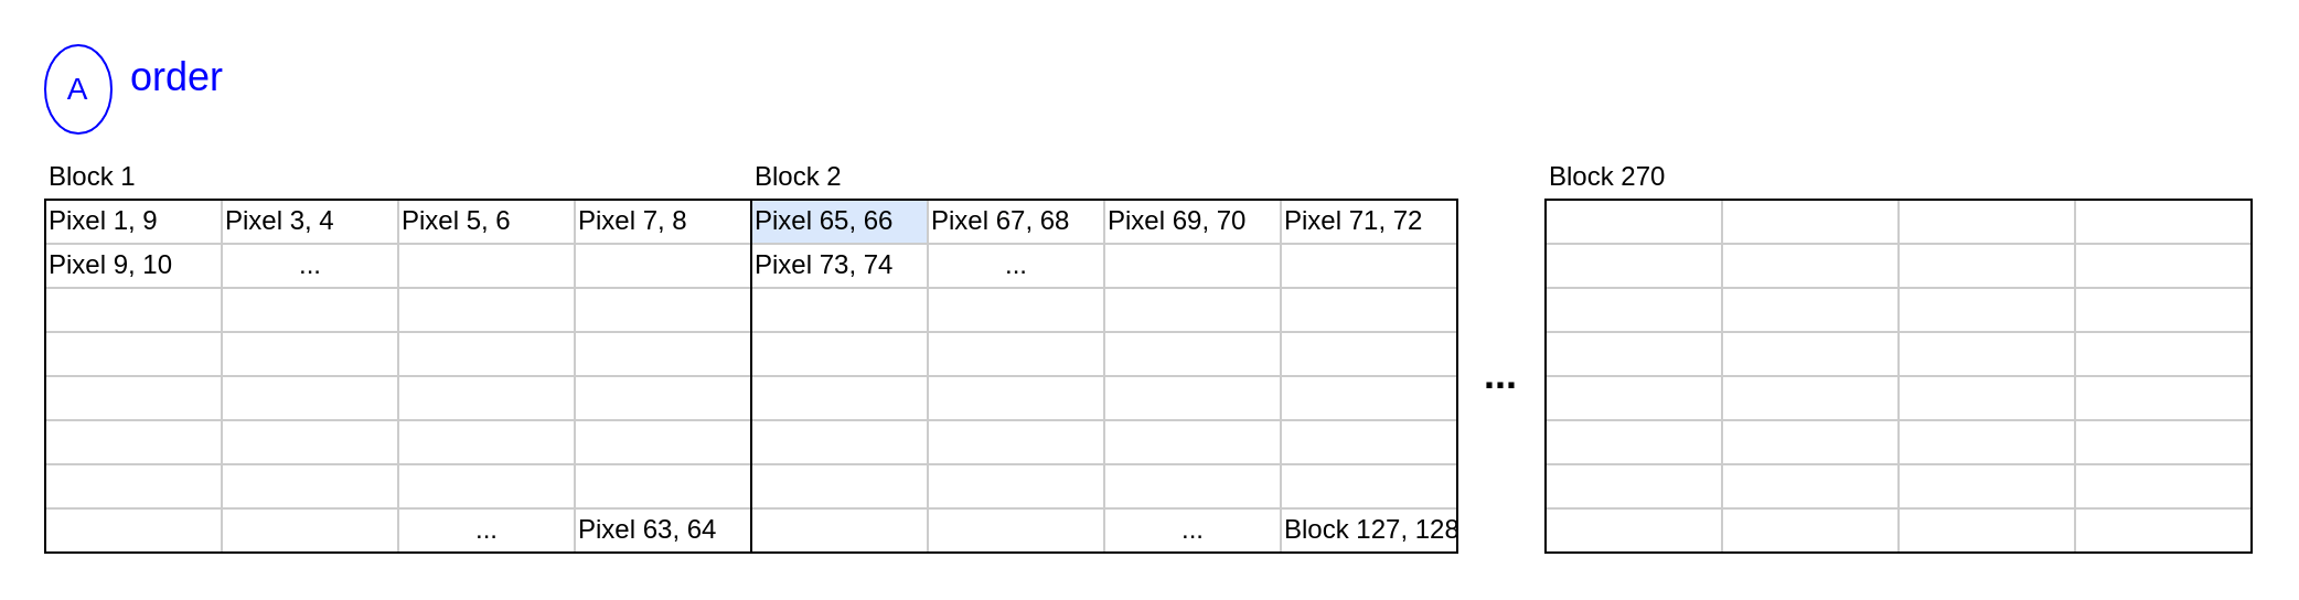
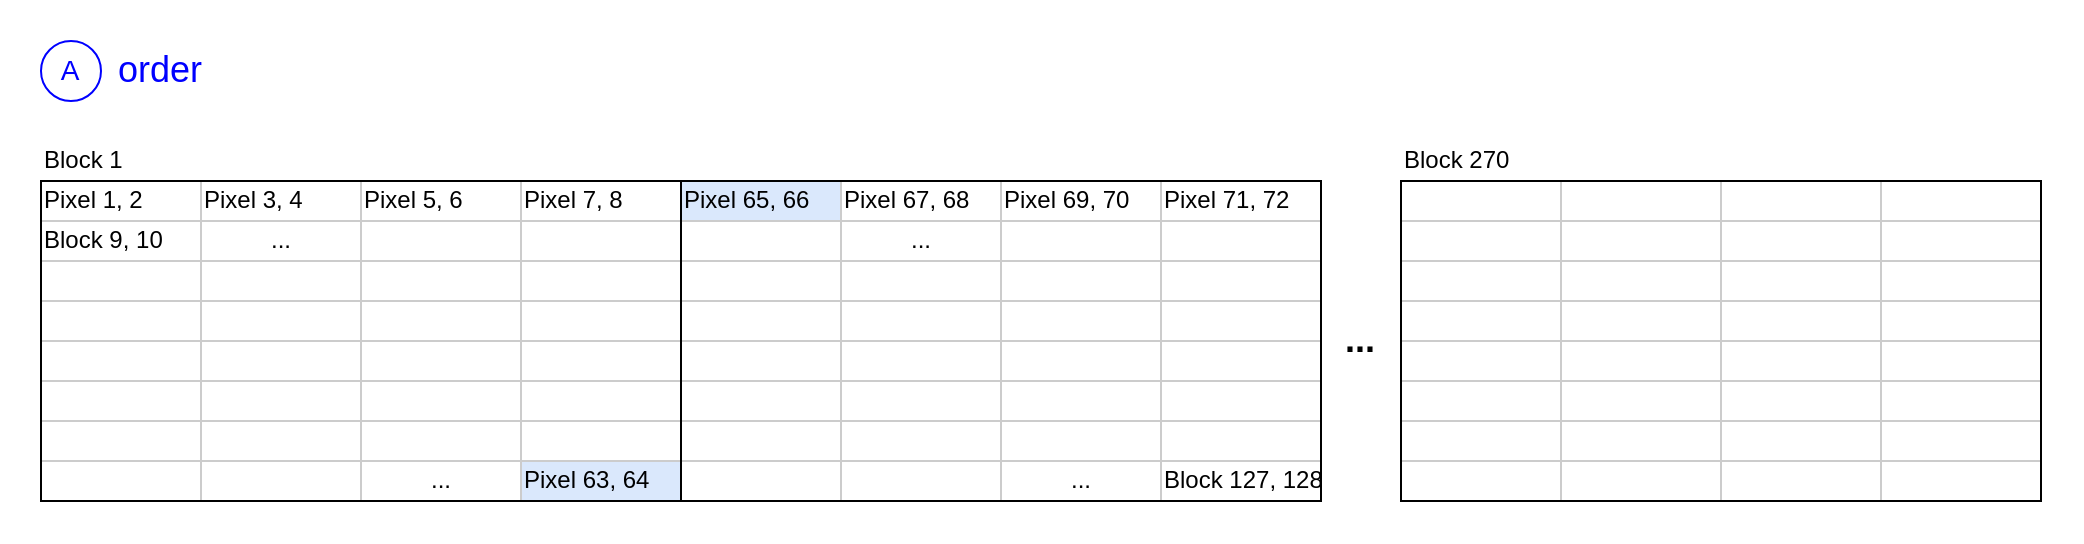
- <mxCell id="105" value="A" style="ellipse;whiteSpace=wrap;html=1;aspect=fixed;strokeColor=#0000FF;fontColor=#0000FF;fontSize=14;" vertex="1" parent="1"><mxGeometry x="20" y="20" width="30" height="40" as="geometry" /></mxCell>
+ <mxCell id="105" value="A" style="ellipse;whiteSpace=wrap;html=1;aspect=fixed;strokeColor=#0000FF;fontColor=#0000FF;fontSize=14;" vertex="1" parent="1"><mxGeometry x="20" y="20" width="30" height="30" as="geometry" /></mxCell>
- <mxCell id="46" value="Block 2" style="text;html=1;strokeColor=none;fillColor=none;align=left;verticalAlign=middle;whiteSpace=wrap;rounded=0;" vertex="1" parent="1"><mxGeometry x="340" y="70" width="50" height="20" as="geometry" /></mxCell>
- <mxCell id="2" value="Pixel 1, 9" style="align=left;strokeColor=#CCCCCC;html=1;" vertex="1" parent="1"><mxGeometry x="20" y="90" width="80" height="20" as="geometry" /></mxCell>
+ <mxCell id="2" value="Pixel 1, 2" style="align=left;strokeColor=#CCCCCC;html=1;" vertex="1" parent="1"><mxGeometry x="20" y="90" width="80" height="20" as="geometry" /></mxCell>
- <mxCell id="6" value="Pixel 9, 10" style="align=left;strokeColor=#CCCCCC;html=1;" vertex="1" parent="1"><mxGeometry x="20" y="110" width="80" height="20" as="geometry" /></mxCell>
+ <mxCell id="6" value="Block 9, 10" style="align=left;strokeColor=#CCCCCC;html=1;" vertex="1" parent="1"><mxGeometry x="20" y="110" width="80" height="20" as="geometry" /></mxCell>
- <mxCell id="40" value="Pixel 73, 74" style="align=left;strokeColor=#CCCCCC;html=1;" vertex="1" parent="1"><mxGeometry x="340" y="110" width="80" height="20" as="geometry" /></mxCell>
- <mxCell id="11" value="Pixel 63, 64" style="align=left;strokeColor=#CCCCCC;html=1;" vertex="1" parent="1"><mxGeometry x="260" y="230" width="80" height="20" as="geometry" /></mxCell>
+ <mxCell id="11" value="Pixel 63, 64" style="align=left;strokeColor=#CCCCCC;html=1;fillColor=#dae8fc;" vertex="1" parent="1"><mxGeometry x="260" y="230" width="80" height="20" as="geometry" /></mxCell>
